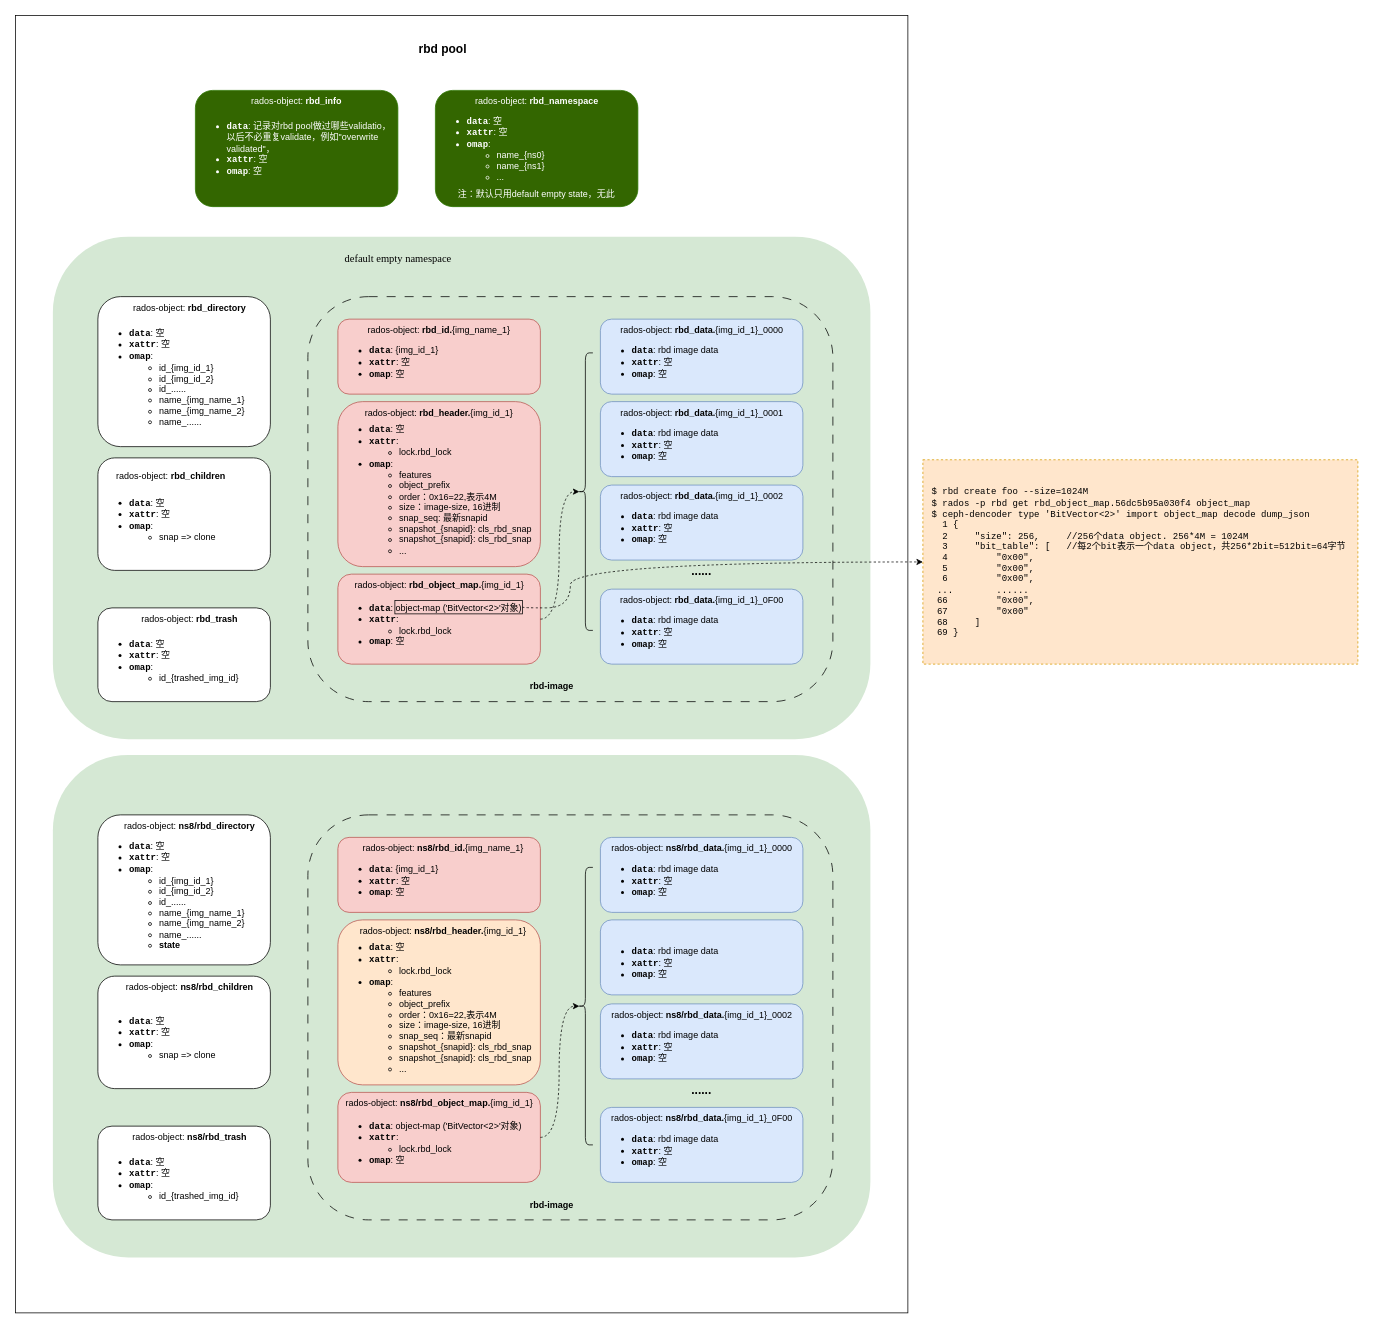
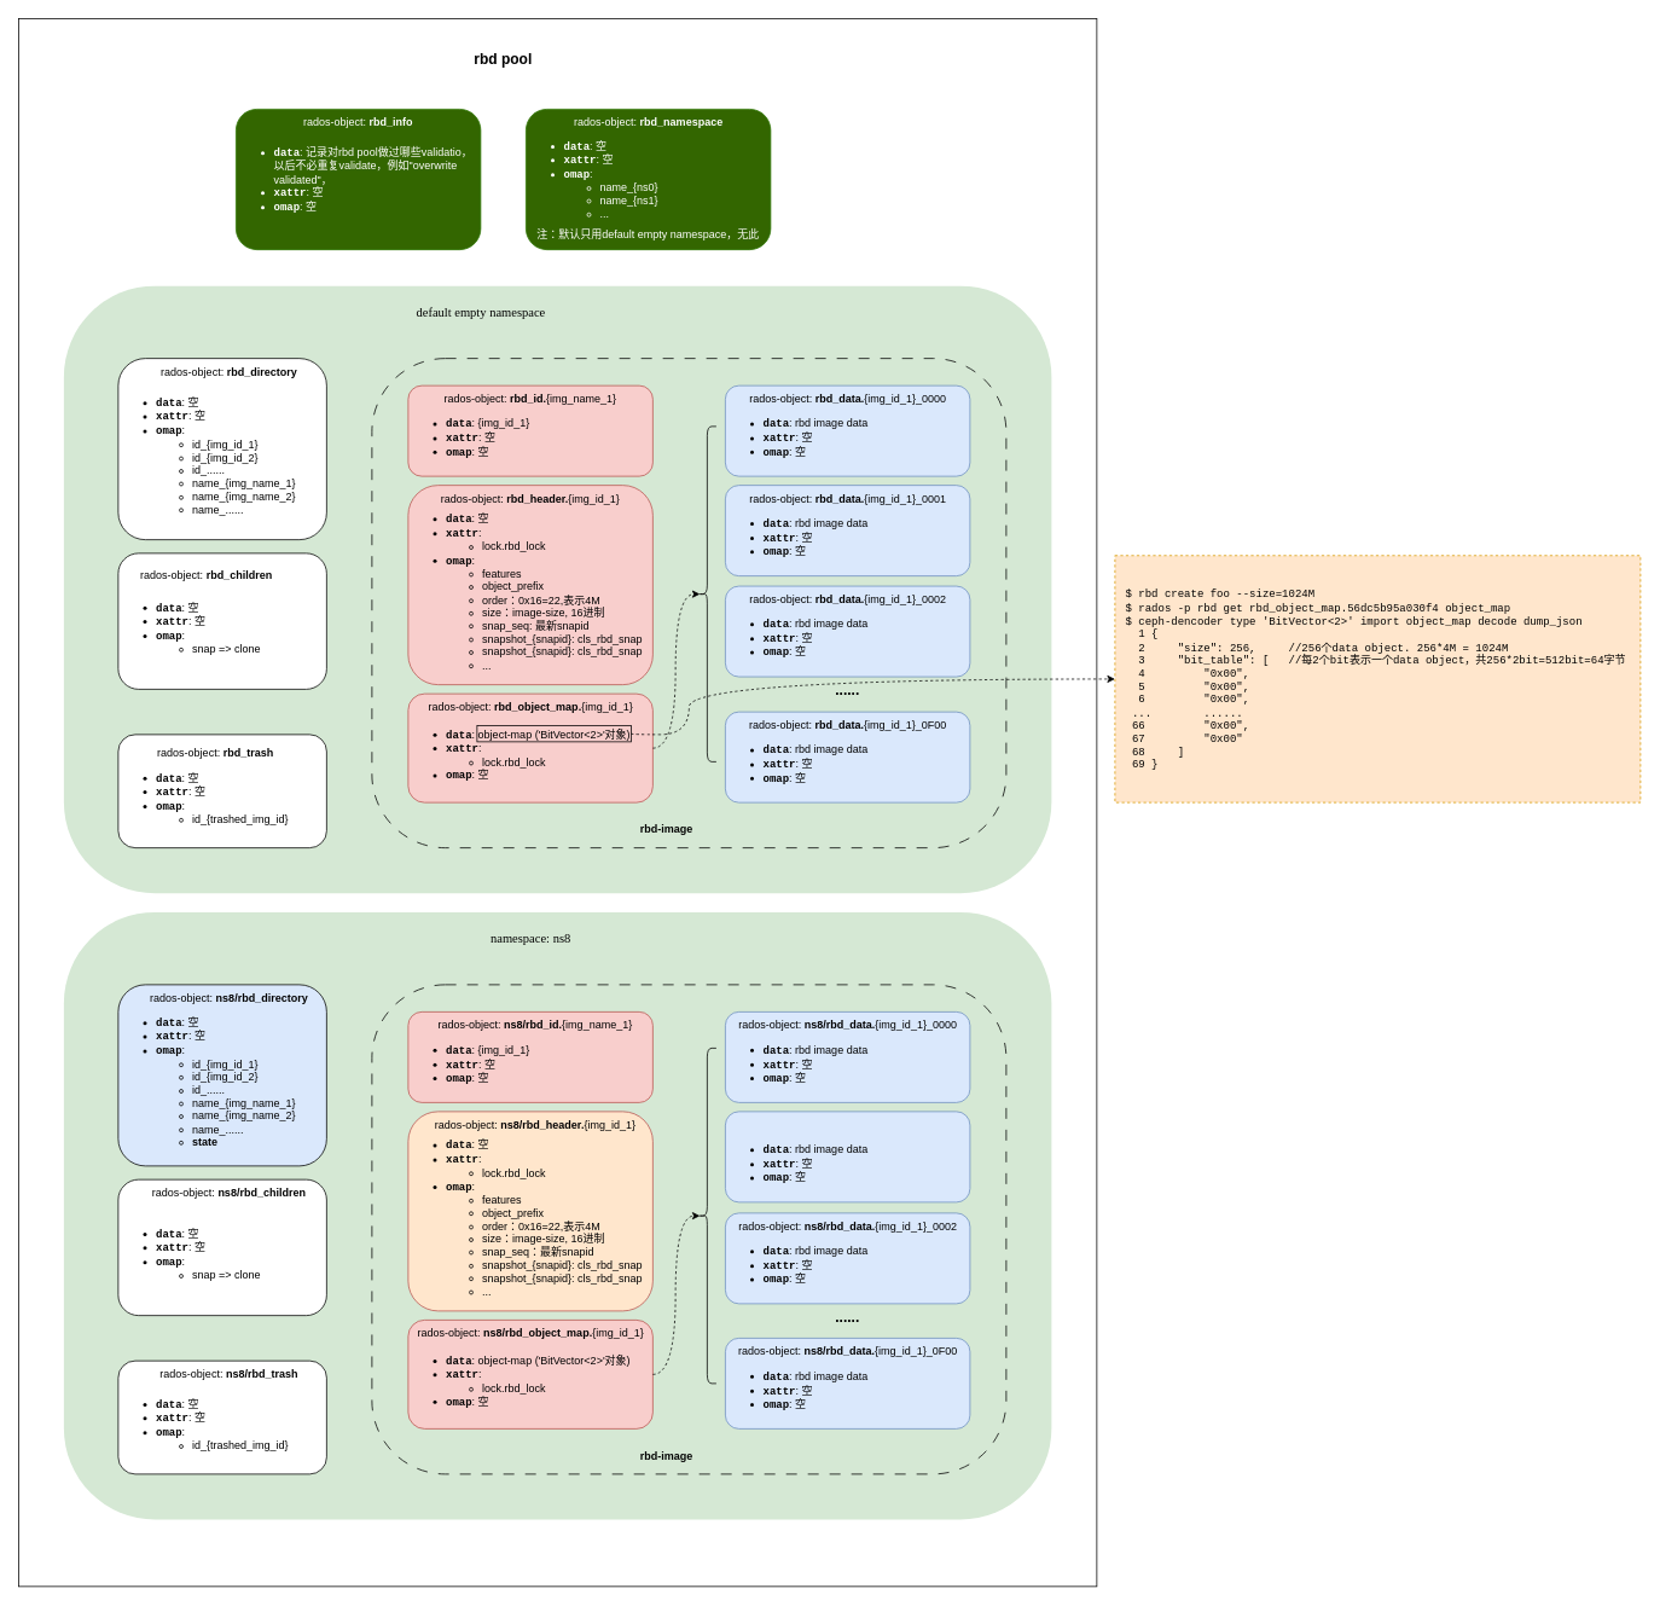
- <mxCell id="17" value="&lt;b&gt;&lt;font style=&quot;font-size: 16px;&quot;&gt;rbd pool&lt;/font&gt;&lt;/b&gt;" style="text;html=1;strokeColor=none;fillColor=none;align=center;verticalAlign=middle;whiteSpace=wrap;rounded=0;" parent="1" vertex="1"><mxGeometry x="535.01" y="50" width="110" height="30" as="geometry" /></mxCell>
+ <mxCell id="17" value="&lt;b&gt;&lt;font style=&quot;font-size: 16px;&quot;&gt;rbd pool&lt;/font&gt;&lt;/b&gt;" style="text;html=1;strokeColor=none;fillColor=none;align=center;verticalAlign=middle;whiteSpace=wrap;rounded=0;" parent="1" vertex="1"><mxGeometry x="500.01" y="50" width="110" height="30" as="geometry" /></mxCell>
- <mxCell id="9" value="&lt;font color=&quot;#ffffff&quot;&gt;注：默认只用default empty state，无此&lt;/font&gt;" style="text;html=1;strokeColor=none;fillColor=none;align=center;verticalAlign=middle;whiteSpace=wrap;rounded=0;" parent="1" vertex="1"><mxGeometry x="580" y="244" width="270" height="30" as="geometry" /></mxCell>
+ <mxCell id="9" value="&lt;font color=&quot;#ffffff&quot;&gt;注：默认只用default empty namespace，无此&lt;/font&gt;" style="text;html=1;strokeColor=none;fillColor=none;align=center;verticalAlign=middle;whiteSpace=wrap;rounded=0;" parent="1" vertex="1"><mxGeometry x="580" y="244" width="270" height="30" as="geometry" /></mxCell>
- <mxCell id="30" value="rados-object: &lt;b&gt;rbd_trash&lt;/b&gt;" style="text;html=1;strokeColor=none;fillColor=none;align=center;verticalAlign=middle;whiteSpace=wrap;rounded=0;container=0;" parent="1" vertex="1"><mxGeometry x="160" y="810" width="185" height="30" as="geometry" /></mxCell>
+ <mxCell id="30" value="rados-object: &lt;b&gt;rbd_trash&lt;/b&gt;" style="text;html=1;strokeColor=none;fillColor=none;align=center;verticalAlign=middle;whiteSpace=wrap;rounded=0;container=0;" parent="1" vertex="1"><mxGeometry x="145" y="815" width="185" height="30" as="geometry" /></mxCell>
+ <mxCell id="33" value="&lt;font style=&quot;font-size: 14px;&quot; face=&quot;Comic Sans MS&quot;&gt;namespace: ns8&lt;/font&gt;" style="text;html=1;strokeColor=none;fillColor=none;align=center;verticalAlign=middle;whiteSpace=wrap;rounded=0;" parent="1" vertex="1"><mxGeometry x="492.5" y="1021" width="185" height="30" as="geometry" /></mxCell>
- <mxCell id="46" value="&lt;div&gt;&lt;font face=&quot;Courier New&quot;&gt;&lt;b&gt;&lt;br&gt;&lt;/b&gt;&lt;/font&gt;&lt;/div&gt;&lt;ul&gt;&lt;li&gt;&lt;b&gt;&lt;font face=&quot;Courier New&quot;&gt;data&lt;/font&gt;&lt;/b&gt;: 空&lt;/li&gt;&lt;li&gt;&lt;b&gt;&lt;font face=&quot;Courier New&quot;&gt;xattr&lt;/font&gt;&lt;/b&gt;: 空&lt;/li&gt;&lt;li&gt;&lt;b&gt;&lt;font face=&quot;Courier New&quot;&gt;omap&lt;/font&gt;&lt;/b&gt;:&amp;nbsp;&lt;/li&gt;&lt;ul&gt;&lt;li&gt;id_{img_id_1}&lt;/li&gt;&lt;li&gt;id_{img_id_2}&lt;/li&gt;&lt;li&gt;id_......&lt;/li&gt;&lt;li&gt;&lt;span style=&quot;background-color: initial;&quot;&gt;name_{img_name_1}&lt;/span&gt;&lt;/li&gt;&lt;li&gt;&lt;span style=&quot;background-color: initial;&quot;&gt;name_{img_name_2}&lt;/span&gt;&lt;/li&gt;&lt;li&gt;name_......&lt;/li&gt;&lt;li&gt;&lt;b&gt;state&lt;/b&gt;&lt;/li&gt;&lt;/ul&gt;&lt;/ul&gt;" style="rounded=1;whiteSpace=wrap;html=1;align=left;spacingLeft=0;spacingRight=0;spacingBottom=0;" parent="45" vertex="1"><mxGeometry width="230" height="200" as="geometry" /></mxCell>
+ <mxCell id="46" value="&lt;div&gt;&lt;font face=&quot;Courier New&quot;&gt;&lt;b&gt;&lt;br&gt;&lt;/b&gt;&lt;/font&gt;&lt;/div&gt;&lt;ul&gt;&lt;li&gt;&lt;b&gt;&lt;font face=&quot;Courier New&quot;&gt;data&lt;/font&gt;&lt;/b&gt;: 空&lt;/li&gt;&lt;li&gt;&lt;b&gt;&lt;font face=&quot;Courier New&quot;&gt;xattr&lt;/font&gt;&lt;/b&gt;: 空&lt;/li&gt;&lt;li&gt;&lt;b&gt;&lt;font face=&quot;Courier New&quot;&gt;omap&lt;/font&gt;&lt;/b&gt;:&amp;nbsp;&lt;/li&gt;&lt;ul&gt;&lt;li&gt;id_{img_id_1}&lt;/li&gt;&lt;li&gt;id_{img_id_2}&lt;/li&gt;&lt;li&gt;id_......&lt;/li&gt;&lt;li&gt;&lt;span style=&quot;background-color: initial;&quot;&gt;name_{img_name_1}&lt;/span&gt;&lt;/li&gt;&lt;li&gt;&lt;span style=&quot;background-color: initial;&quot;&gt;name_{img_name_2}&lt;/span&gt;&lt;/li&gt;&lt;li&gt;name_......&lt;/li&gt;&lt;li&gt;&lt;b&gt;state&lt;/b&gt;&lt;/li&gt;&lt;/ul&gt;&lt;/ul&gt;" style="rounded=1;whiteSpace=wrap;html=1;align=left;spacingLeft=0;spacingRight=0;spacingBottom=0;fillColor=#dae8fc;" parent="45" vertex="1"><mxGeometry width="230" height="200" as="geometry" /></mxCell>
